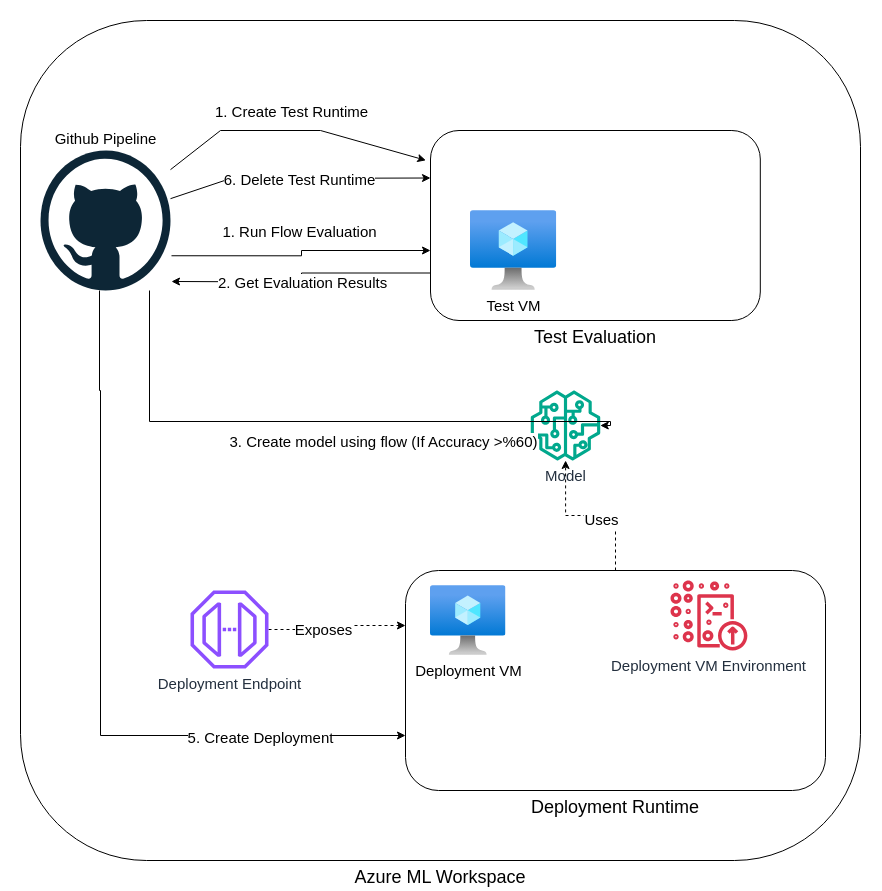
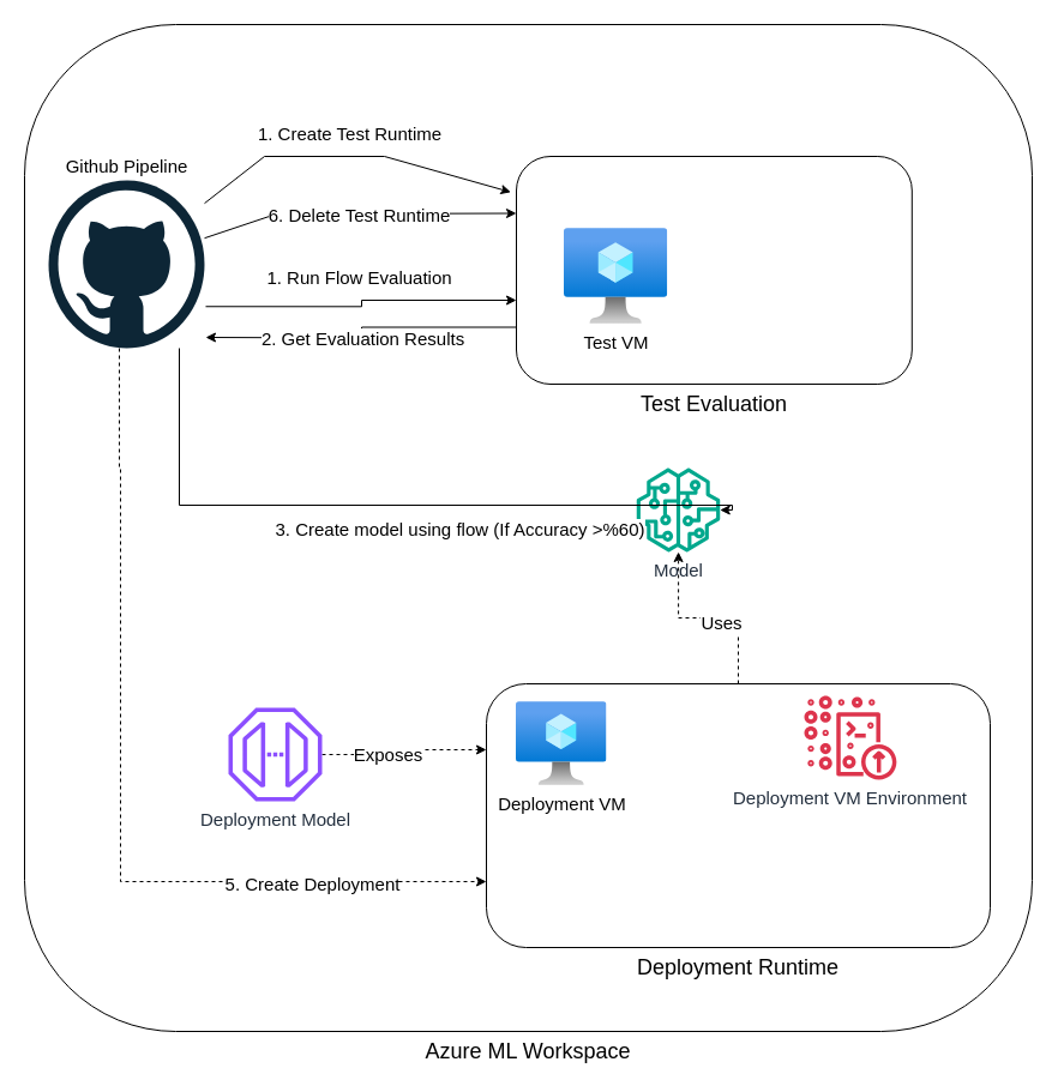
- <mxCell id="15" value="Test VM" style="image;aspect=fixed;html=1;points=[];align=center;fontSize=15;image=img/lib/azure2/compute/Virtual_Machine.svg;" vertex="1" parent="1"><mxGeometry x="470" y="210" width="86.25" height="80" as="geometry" /></mxCell>
+ <mxCell id="15" value="Test VM" style="image;aspect=fixed;html=1;points=[];align=center;fontSize=15;image=img/lib/azure2/compute/Virtual_Machine.svg;" vertex="1" parent="1"><mxGeometry x="470" y="190" width="86.25" height="80" as="geometry" /></mxCell>
- <mxCell id="12" style="edgeStyle=orthogonalEdgeStyle;rounded=0;orthogonalLoop=1;jettySize=auto;html=1;entryX=0;entryY=0.75;entryDx=0;entryDy=0;fontSize=15;" edge="1" parent="1" source="22" target="5"><mxGeometry relative="1" as="geometry"><mxPoint x="99" y="300" as="sourcePoint" /><Array as="points"><mxPoint x="99" y="390" /><mxPoint x="100" y="685" /></Array></mxGeometry></mxCell>
+ <mxCell id="12" style="edgeStyle=orthogonalEdgeStyle;rounded=0;orthogonalLoop=1;jettySize=auto;html=1;entryX=0;entryY=0.75;entryDx=0;entryDy=0;fontSize=15;dashed=1;" edge="1" parent="1" source="22" target="5"><mxGeometry relative="1" as="geometry"><mxPoint x="99" y="300" as="sourcePoint" /><Array as="points"><mxPoint x="99" y="390" /><mxPoint x="100" y="685" /></Array></mxGeometry></mxCell>
- <mxCell id="8" value="Deployment Endpoint" style="sketch=0;outlineConnect=0;fontColor=#232F3E;gradientColor=none;fillColor=#8C4FFF;strokeColor=none;dashed=0;verticalLabelPosition=bottom;verticalAlign=top;align=center;html=1;fontSize=15;fontStyle=0;aspect=fixed;pointerEvents=1;shape=mxgraph.aws4.endpoint;" vertex="1" parent="1"><mxGeometry x="190" y="590" width="78" height="78" as="geometry" /></mxCell>
+ <mxCell id="8" value="Deployment Model" style="sketch=0;outlineConnect=0;fontColor=#232F3E;gradientColor=none;fillColor=#8C4FFF;strokeColor=none;dashed=0;verticalLabelPosition=bottom;verticalAlign=top;align=center;html=1;fontSize=15;fontStyle=0;aspect=fixed;pointerEvents=1;shape=mxgraph.aws4.endpoint;" vertex="1" parent="1"><mxGeometry x="190" y="590" width="78" height="78" as="geometry" /></mxCell>
